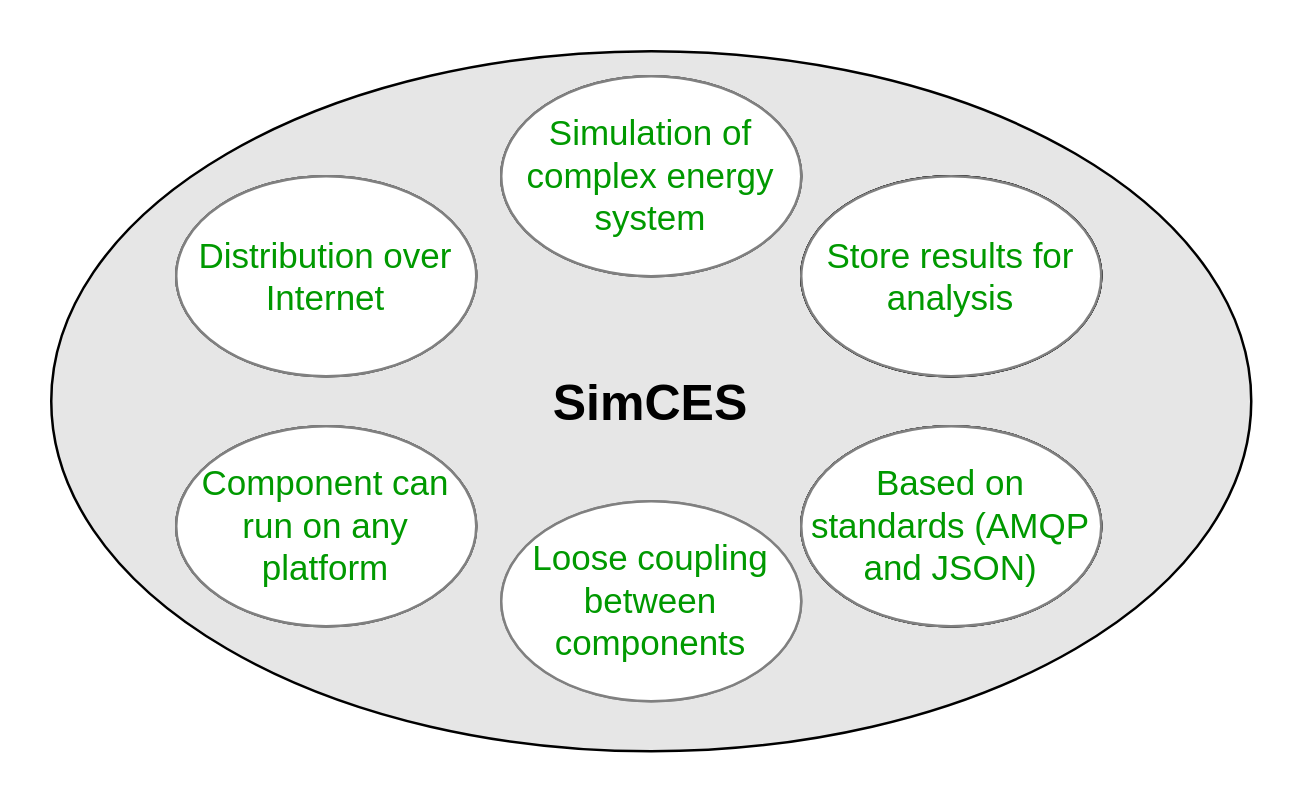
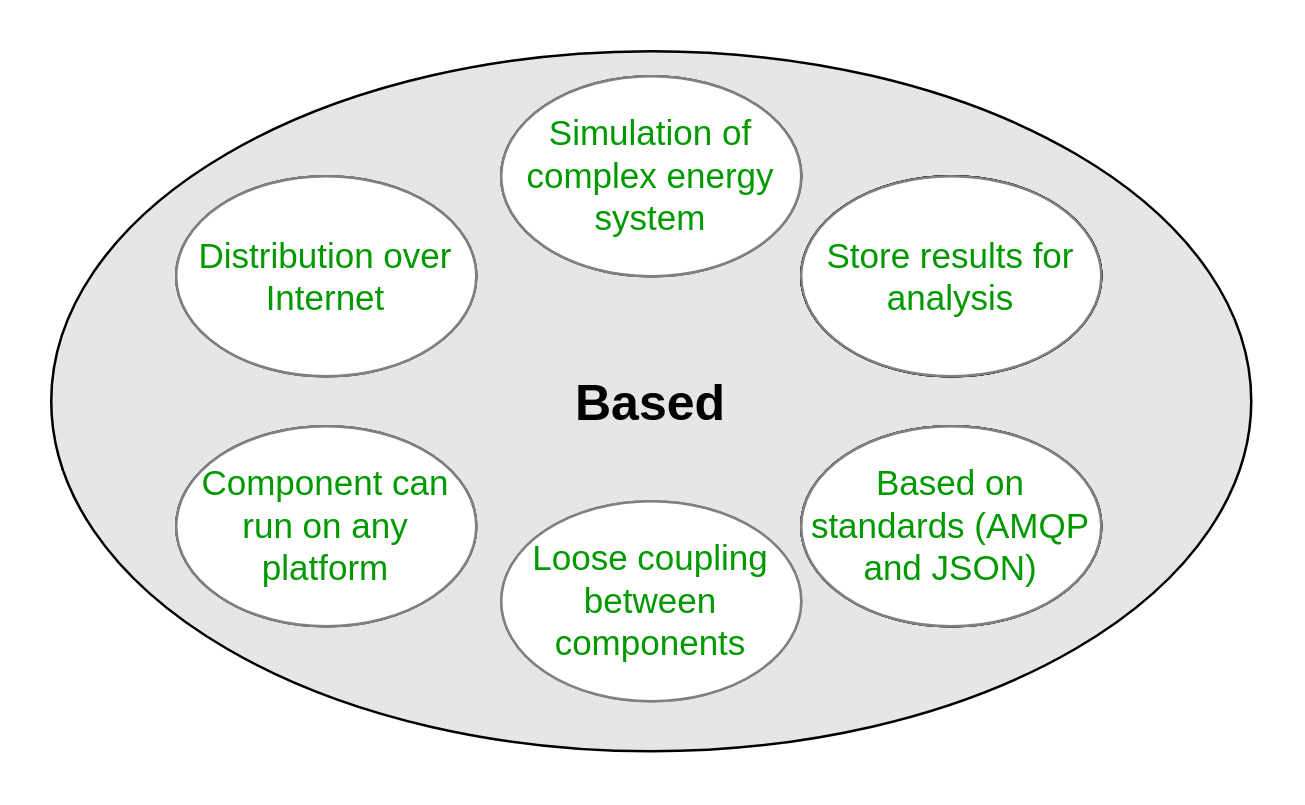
- <mxCell id="2" value="SimCES" style="ellipse;whiteSpace=wrap;html=1;verticalAlign=middle;fontSize=20;fontStyle=1;fillColor=#E6E6E6;" vertex="1" parent="1"><mxGeometry x="20" y="20" width="480" height="280" as="geometry" /></mxCell>
+ <mxCell id="2" value="Based" style="ellipse;whiteSpace=wrap;html=1;verticalAlign=middle;fontSize=20;fontStyle=1;fillColor=#E6E6E6;" vertex="1" parent="1"><mxGeometry x="20" y="20" width="480" height="280" as="geometry" /></mxCell>
